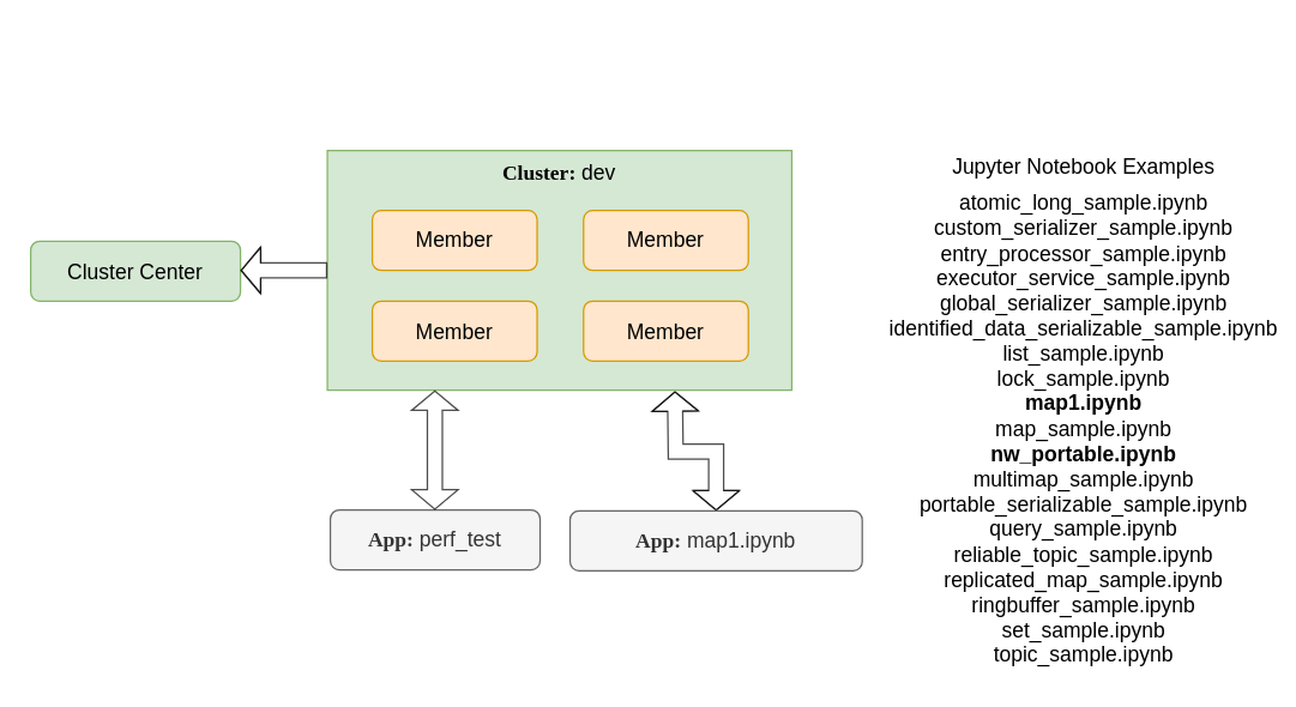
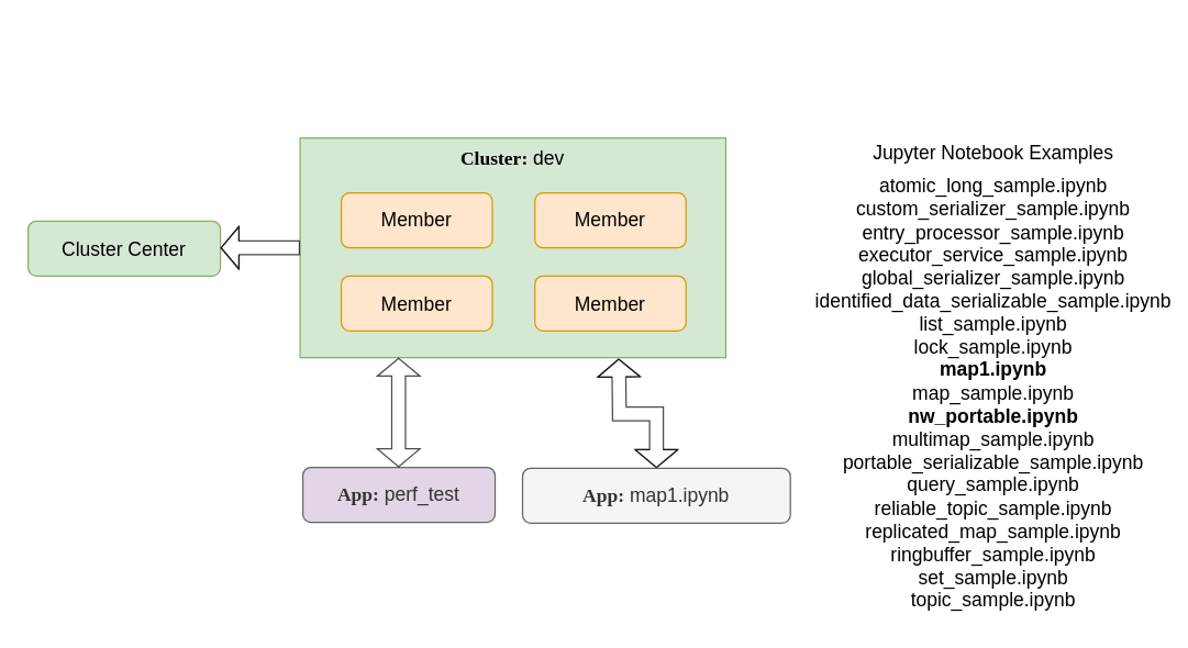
- <mxCell id="15" value="&lt;font face=&quot;Comic Sans MS&quot; style=&quot;font-size: 14px;&quot;&gt;&lt;b style=&quot;font-size: 14px;&quot;&gt;App:&lt;/b&gt;&lt;/font&gt;&amp;nbsp;perf_test" style="rounded=1;whiteSpace=wrap;html=1;fontFamily=Helvetica;strokeWidth=1;fillColor=#f5f5f5;fontColor=#333333;strokeColor=#666666;fontSize=14;" vertex="1" parent="1"><mxGeometry x="220" y="340" width="140" height="40" as="geometry" /></mxCell>
+ <mxCell id="15" value="&lt;font face=&quot;Comic Sans MS&quot; style=&quot;font-size: 14px;&quot;&gt;&lt;b style=&quot;font-size: 14px;&quot;&gt;App:&lt;/b&gt;&lt;/font&gt;&amp;nbsp;perf_test" style="rounded=1;whiteSpace=wrap;html=1;fontFamily=Helvetica;strokeWidth=1;fillColor=#e1d5e7;fontColor=#333333;strokeColor=#666666;fontSize=14;" vertex="1" parent="1"><mxGeometry x="220" y="340" width="140" height="40" as="geometry" /></mxCell>
